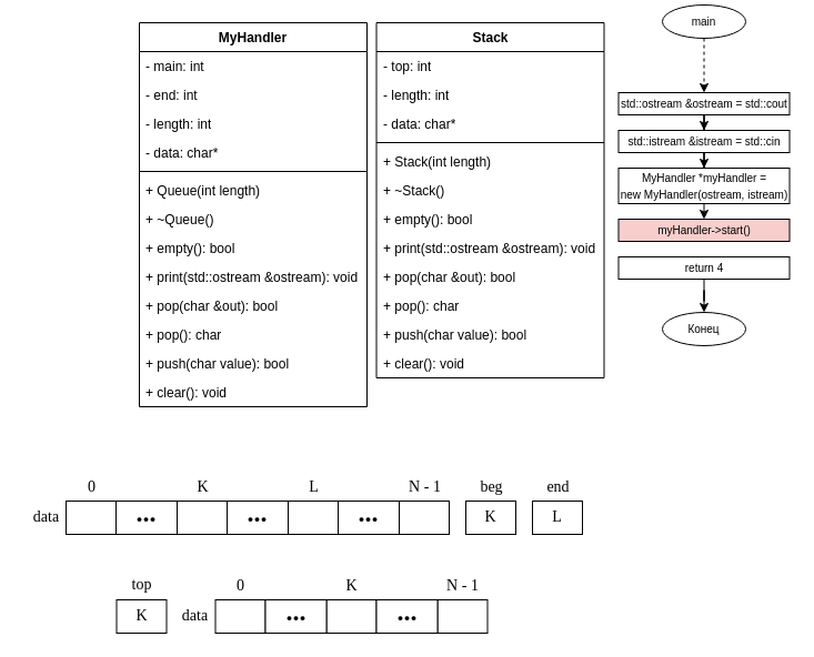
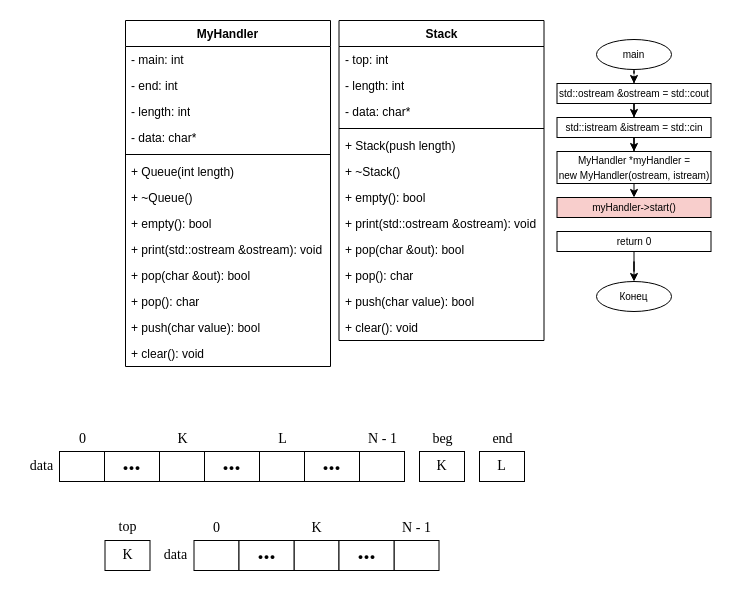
- <mxCell id="16" value="&lt;font style=&quot;font-size: 10px;&quot;&gt;main&lt;/font&gt;" style="ellipse;whiteSpace=wrap;html=1;" parent="1" vertex="1"><mxGeometry x="596" y="4" width="75" height="30" as="geometry" /></mxCell>
+ <mxCell id="16" value="&lt;font style=&quot;font-size: 10px;&quot;&gt;main&lt;/font&gt;" style="ellipse;whiteSpace=wrap;html=1;" parent="1" vertex="1"><mxGeometry x="596" y="39" width="75" height="30" as="geometry" /></mxCell>
- <mxCell id="7" value="+ Stack(int length)" style="text;strokeColor=none;fillColor=none;align=left;verticalAlign=top;spacingLeft=4;spacingRight=4;overflow=hidden;rotatable=0;points=[[0,0.5],[1,0.5]];portConstraint=eastwest;whiteSpace=wrap;html=1;" parent="2" vertex="1"><mxGeometry y="112" width="205" height="26" as="geometry" /></mxCell>
+ <mxCell id="7" value="+ Stack(push length)" style="text;strokeColor=none;fillColor=none;align=left;verticalAlign=top;spacingLeft=4;spacingRight=4;overflow=hidden;rotatable=0;points=[[0,0.5],[1,0.5]];portConstraint=eastwest;whiteSpace=wrap;html=1;" parent="2" vertex="1"><mxGeometry y="112" width="205" height="26" as="geometry" /></mxCell>
- <mxCell id="26" value="&lt;font style=&quot;font-size: 10px;&quot;&gt;return 4&lt;/font&gt;" style="whiteSpace=wrap;html=1;" parent="1" vertex="1"><mxGeometry x="556.5" y="231" width="154" height="20" as="geometry" /></mxCell>
+ <mxCell id="26" value="&lt;font style=&quot;font-size: 10px;&quot;&gt;return 0&lt;/font&gt;" style="whiteSpace=wrap;html=1;" parent="1" vertex="1"><mxGeometry x="556.5" y="231" width="154" height="20" as="geometry" /></mxCell>
